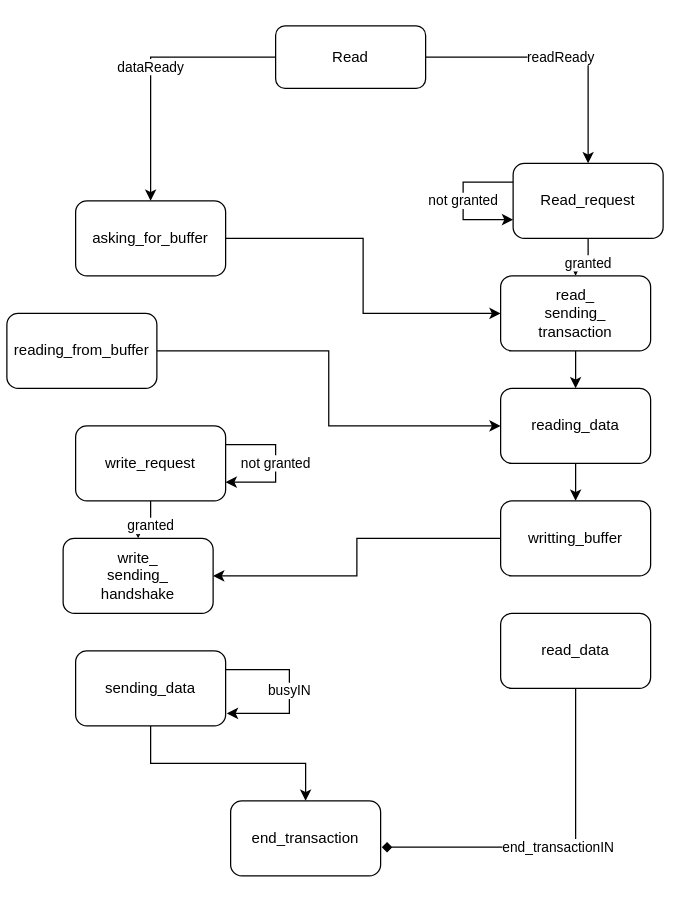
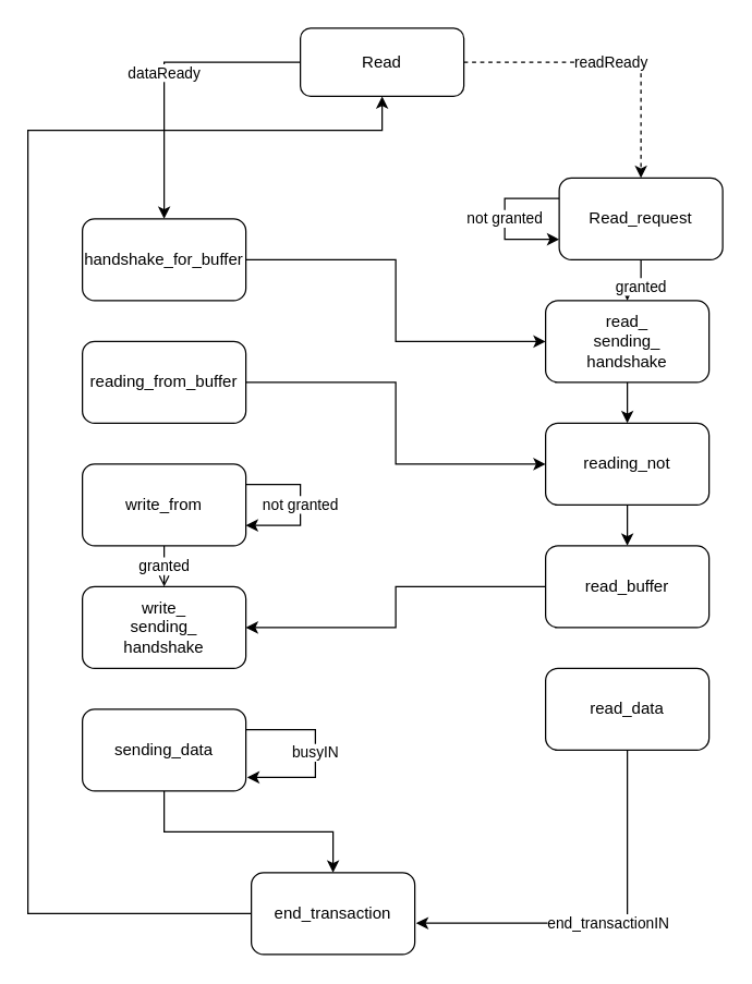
- <mxCell id="3" value="readReady" style="edgeStyle=orthogonalEdgeStyle;rounded=0;orthogonalLoop=1;jettySize=auto;html=1;entryX=0.5;entryY=0;entryDx=0;entryDy=0;" edge="1" parent="1" source="4" target="19"><mxGeometry relative="1" as="geometry" /></mxCell>
+ <mxCell id="3" value="readReady" style="edgeStyle=orthogonalEdgeStyle;rounded=0;orthogonalLoop=1;jettySize=auto;html=1;entryX=0.5;entryY=0;entryDx=0;entryDy=0;dashed=1;" edge="1" parent="1" source="4" target="19"><mxGeometry relative="1" as="geometry" /></mxCell>
- <mxCell id="6" value="asking_for_buffer" style="rounded=1;whiteSpace=wrap;html=1;" vertex="1" parent="1"><mxGeometry x="60" y="160" width="120" height="60" as="geometry" /></mxCell>
+ <mxCell id="6" value="handshake_for_buffer" style="rounded=1;whiteSpace=wrap;html=1;" vertex="1" parent="1"><mxGeometry x="60" y="160" width="120" height="60" as="geometry" /></mxCell>
- <mxCell id="21" value="read_&lt;div&gt;sending_&lt;/div&gt;&lt;div&gt;transaction&lt;/div&gt;" style="rounded=1;whiteSpace=wrap;html=1;" vertex="1" parent="1"><mxGeometry x="400" y="220" width="120" height="60" as="geometry" /></mxCell>
+ <mxCell id="21" value="read_&lt;div&gt;sending_&lt;/div&gt;&lt;div&gt;handshake&lt;/div&gt;" style="rounded=1;whiteSpace=wrap;html=1;" vertex="1" parent="1"><mxGeometry x="400" y="220" width="120" height="60" as="geometry" /></mxCell>
- <mxCell id="8" value="reading_from_buffer" style="rounded=1;whiteSpace=wrap;html=1;" vertex="1" parent="1"><mxGeometry x="5" y="250" width="120" height="60" as="geometry" /></mxCell>
+ <mxCell id="8" value="reading_from_buffer" style="rounded=1;whiteSpace=wrap;html=1;" vertex="1" parent="1"><mxGeometry x="60" y="250" width="120" height="60" as="geometry" /></mxCell>
+ <mxCell id="13" style="edgeStyle=orthogonalEdgeStyle;rounded=0;orthogonalLoop=1;jettySize=auto;html=1;entryX=0.5;entryY=1;entryDx=0;entryDy=0;exitX=0;exitY=0.5;exitDx=0;exitDy=0;" edge="1" parent="1" source="27" target="4"><mxGeometry relative="1" as="geometry"><mxPoint x="220" y="50" as="targetPoint" /><Array as="points"><mxPoint x="20" y="670" /><mxPoint x="20" y="95" /><mxPoint x="280" y="95" /></Array></mxGeometry></mxCell>
- <mxCell id="23" value="reading_data" style="rounded=1;whiteSpace=wrap;html=1;" vertex="1" parent="1"><mxGeometry x="400" y="310" width="120" height="60" as="geometry" /></mxCell>
+ <mxCell id="23" value="reading_not" style="rounded=1;whiteSpace=wrap;html=1;" vertex="1" parent="1"><mxGeometry x="400" y="310" width="120" height="60" as="geometry" /></mxCell>
- <mxCell id="11" value="write_request" style="rounded=1;whiteSpace=wrap;html=1;" vertex="1" parent="1"><mxGeometry x="60" y="340" width="120" height="60" as="geometry" /></mxCell>
+ <mxCell id="11" value="write_from" style="rounded=1;whiteSpace=wrap;html=1;" vertex="1" parent="1"><mxGeometry x="60" y="340" width="120" height="60" as="geometry" /></mxCell>
- <mxCell id="25" value="writting_buffer" style="rounded=1;whiteSpace=wrap;html=1;" vertex="1" parent="1"><mxGeometry x="400" y="400" width="120" height="60" as="geometry" /></mxCell>
+ <mxCell id="25" value="read_buffer" style="rounded=1;whiteSpace=wrap;html=1;" vertex="1" parent="1"><mxGeometry x="400" y="400" width="120" height="60" as="geometry" /></mxCell>
- <mxCell id="12" value="write_&lt;div&gt;sending_&lt;/div&gt;&lt;div&gt;handshake&lt;/div&gt;" style="rounded=1;whiteSpace=wrap;html=1;" vertex="1" parent="1"><mxGeometry x="50" y="430" width="120" height="60" as="geometry" /></mxCell>
+ <mxCell id="12" value="write_&lt;div&gt;sending_&lt;/div&gt;&lt;div&gt;handshake&lt;/div&gt;" style="rounded=1;whiteSpace=wrap;html=1;" vertex="1" parent="1"><mxGeometry x="60" y="430" width="120" height="60" as="geometry" /></mxCell>
- <mxCell id="28" value="end_transactionIN" style="edgeStyle=orthogonalEdgeStyle;rounded=0;orthogonalLoop=1;jettySize=auto;html=1;entryX=1.008;entryY=0.617;entryDx=0;entryDy=0;entryPerimeter=0;endArrow=diamond;" edge="1" parent="1" source="26" target="27"><mxGeometry relative="1" as="geometry"><Array as="points"><mxPoint x="460" y="677" /></Array></mxGeometry></mxCell>
+ <mxCell id="28" value="end_transactionIN" style="edgeStyle=orthogonalEdgeStyle;rounded=0;orthogonalLoop=1;jettySize=auto;html=1;entryX=1.008;entryY=0.617;entryDx=0;entryDy=0;entryPerimeter=0;" edge="1" parent="1" source="26" target="27"><mxGeometry relative="1" as="geometry"><Array as="points"><mxPoint x="460" y="677" /></Array></mxGeometry></mxCell>
